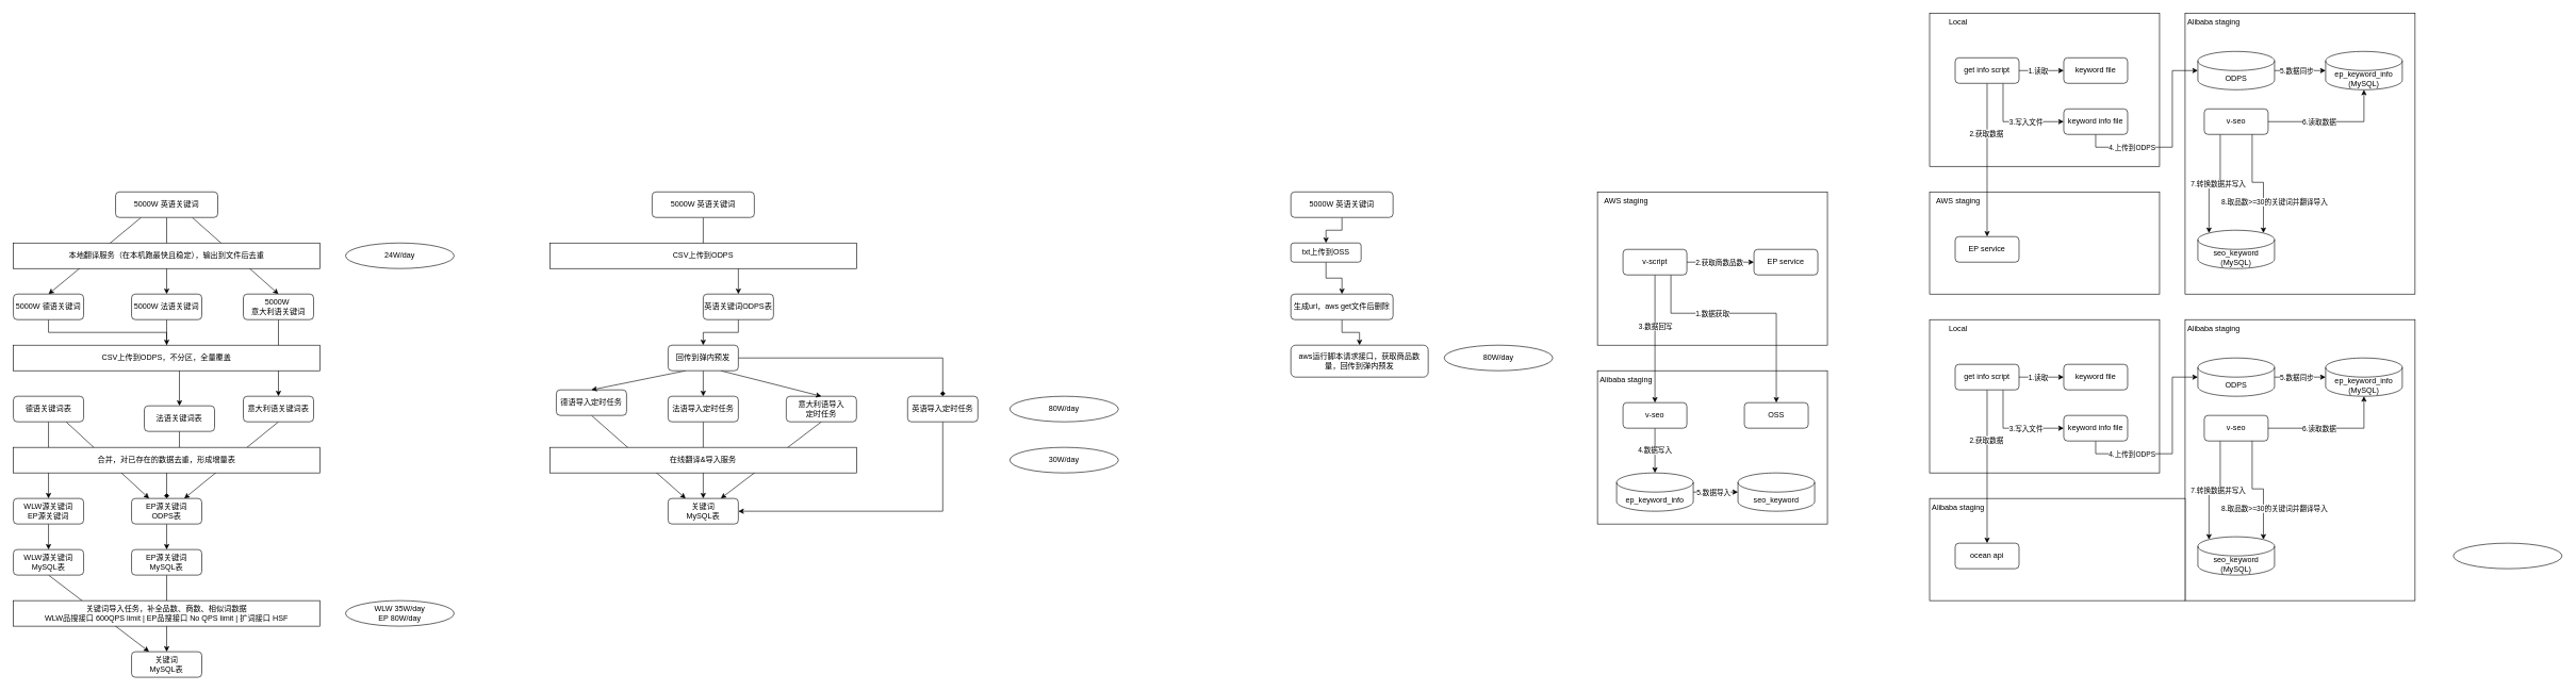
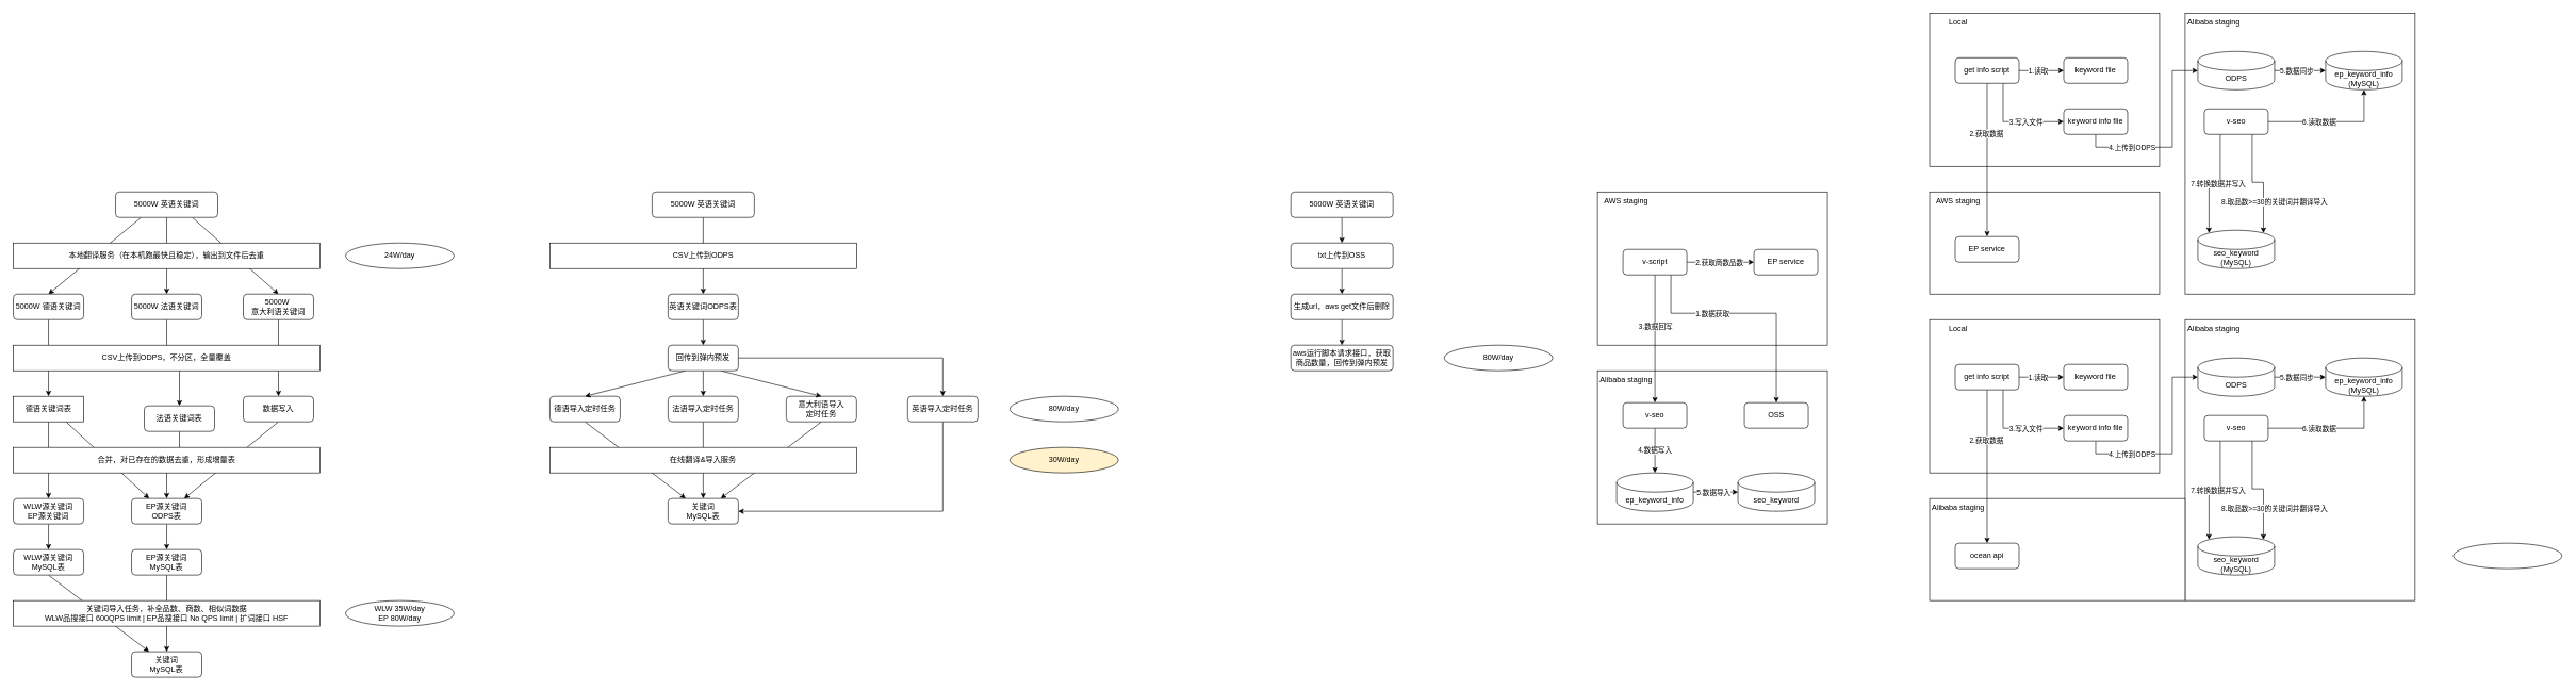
- <mxCell id="62" value="txt上传到OSS" style="rounded=1;whiteSpace=wrap;html=1;" parent="1" vertex="1"><mxGeometry x="2020" y="380" width="110" height="30" as="geometry" /></mxCell>
+ <mxCell id="62" value="txt上传到OSS" style="rounded=1;whiteSpace=wrap;html=1;" parent="1" vertex="1"><mxGeometry x="2020" y="380" width="160" height="40" as="geometry" /></mxCell>
- <mxCell id="49" value="英语关键词ODPS表" style="rounded=1;whiteSpace=wrap;html=1;" parent="1" vertex="1"><mxGeometry x="1100" y="460" width="110" height="40" as="geometry" /></mxCell>
+ <mxCell id="49" value="英语关键词ODPS表" style="rounded=1;whiteSpace=wrap;html=1;" parent="1" vertex="1"><mxGeometry x="1045" y="460" width="110" height="40" as="geometry" /></mxCell>
- <mxCell id="12" style="edgeStyle=orthogonalEdgeStyle;rounded=0;orthogonalLoop=1;jettySize=auto;html=1;exitX=0.5;exitY=1;exitDx=0;exitDy=0;" parent="1" source="13" target="16" edge="1"><mxGeometry relative="1" as="geometry" /></mxCell>
+ <mxCell id="12" style="edgeStyle=orthogonalEdgeStyle;rounded=0;orthogonalLoop=1;jettySize=auto;html=1;exitX=0.5;exitY=1;exitDx=0;exitDy=0;entryX=0.5;entryY=0;entryDx=0;entryDy=0;" parent="1" source="13" target="19" edge="1"><mxGeometry relative="1" as="geometry" /></mxCell>
- <mxCell id="65" value="aws运行脚本请求接口，获取商品数量，回传到弹内预发" style="rounded=1;whiteSpace=wrap;html=1;" parent="1" vertex="1"><mxGeometry x="2020" y="540" width="215" height="50" as="geometry" /></mxCell>
+ <mxCell id="65" value="aws运行脚本请求接口，获取商品数量，回传到弹内预发" style="rounded=1;whiteSpace=wrap;html=1;" parent="1" vertex="1"><mxGeometry x="2020" y="540" width="160" height="40" as="geometry" /></mxCell>
- <mxCell id="53" style="edgeStyle=orthogonalEdgeStyle;rounded=0;orthogonalLoop=1;jettySize=auto;html=1;exitX=1;exitY=0.5;exitDx=0;exitDy=0;entryX=0.5;entryY=0;entryDx=0;entryDy=0;endArrow=diamond;" parent="1" source="54" target="57" edge="1"><mxGeometry relative="1" as="geometry" /></mxCell>
+ <mxCell id="53" style="edgeStyle=orthogonalEdgeStyle;rounded=0;orthogonalLoop=1;jettySize=auto;html=1;exitX=1;exitY=0.5;exitDx=0;exitDy=0;entryX=0.5;entryY=0;entryDx=0;entryDy=0;" parent="1" source="54" target="57" edge="1"><mxGeometry relative="1" as="geometry" /></mxCell>
- <mxCell id="41" value="德语导入定时任务" style="rounded=1;whiteSpace=wrap;html=1;" parent="1" vertex="1"><mxGeometry x="870" y="610" width="110" height="40" as="geometry" /></mxCell>
+ <mxCell id="41" value="德语导入定时任务" style="rounded=1;whiteSpace=wrap;html=1;" parent="1" vertex="1"><mxGeometry x="860" y="620" width="110" height="40" as="geometry" /></mxCell>
- <mxCell id="19" value="德语关键词表" style="rounded=1;whiteSpace=wrap;html=1;" parent="1" vertex="1"><mxGeometry x="20" y="620" width="110" height="40" as="geometry" /></mxCell>
+ <mxCell id="19" value="德语关键词表" style="whiteSpace=wrap;html=1;rounded=0;" parent="1" vertex="1"><mxGeometry x="20" y="620" width="110" height="40" as="geometry" /></mxCell>
- <mxCell id="23" value="意大利语关键词表" style="rounded=1;whiteSpace=wrap;html=1;" parent="1" vertex="1"><mxGeometry x="380" y="620" width="110" height="40" as="geometry" /></mxCell>
+ <mxCell id="23" value="数据写入" style="rounded=1;whiteSpace=wrap;html=1;" parent="1" vertex="1"><mxGeometry x="380" y="620" width="110" height="40" as="geometry" /></mxCell>
- <mxCell id="39" value="30W/day" style="ellipse;whiteSpace=wrap;html=1;" parent="1" vertex="1"><mxGeometry x="1580" y="700" width="170" height="40" as="geometry" /></mxCell>
+ <mxCell id="39" value="30W/day" style="ellipse;whiteSpace=wrap;html=1;fillColor=#fff2cc;" parent="1" vertex="1"><mxGeometry x="1580" y="700" width="170" height="40" as="geometry" /></mxCell>
- <mxCell id="20" style="edgeStyle=orthogonalEdgeStyle;rounded=0;orthogonalLoop=1;jettySize=auto;html=1;exitX=0.5;exitY=1;exitDx=0;exitDy=0;endArrow=diamond;" parent="1" source="21" target="25" edge="1"><mxGeometry relative="1" as="geometry" /></mxCell>
+ <mxCell id="20" style="edgeStyle=orthogonalEdgeStyle;rounded=0;orthogonalLoop=1;jettySize=auto;html=1;exitX=0.5;exitY=1;exitDx=0;exitDy=0;" parent="1" source="21" target="25" edge="1"><mxGeometry relative="1" as="geometry" /></mxCell>
